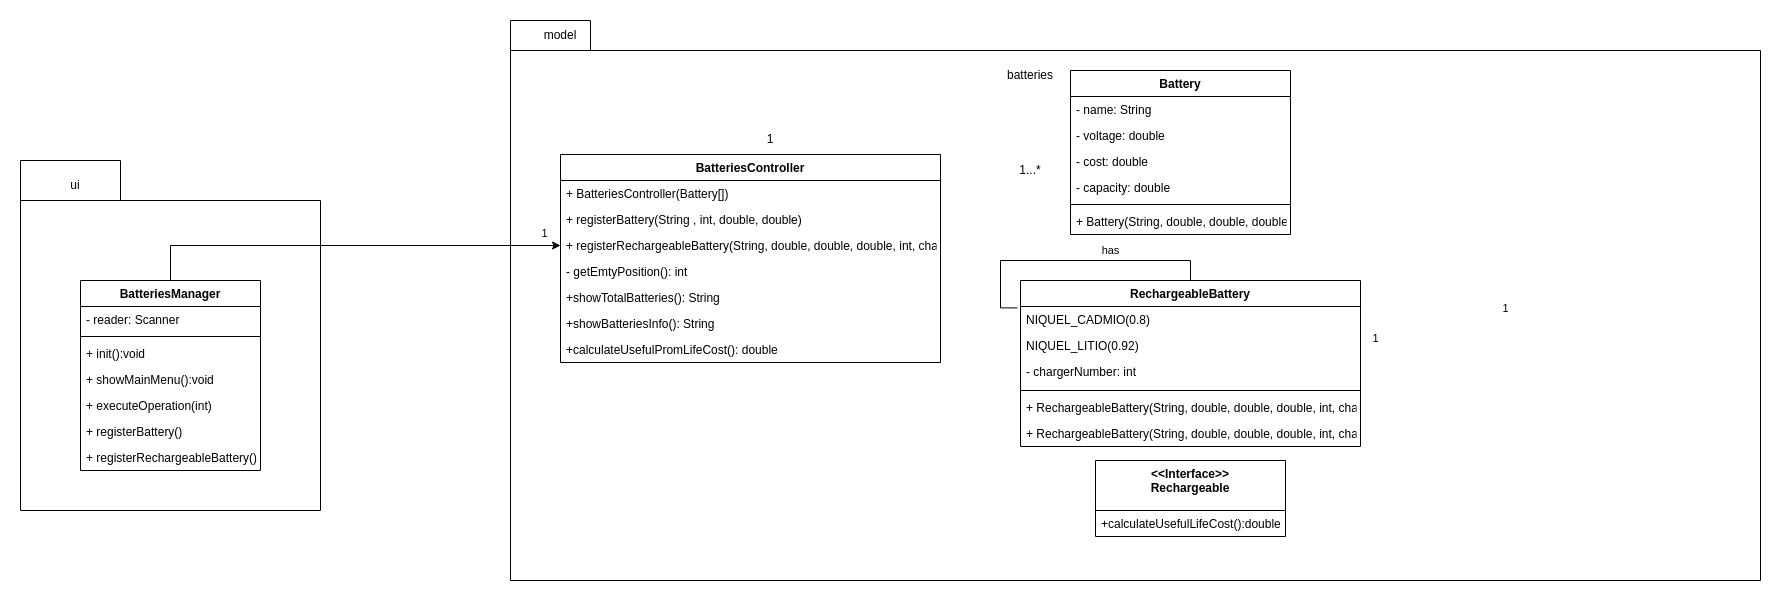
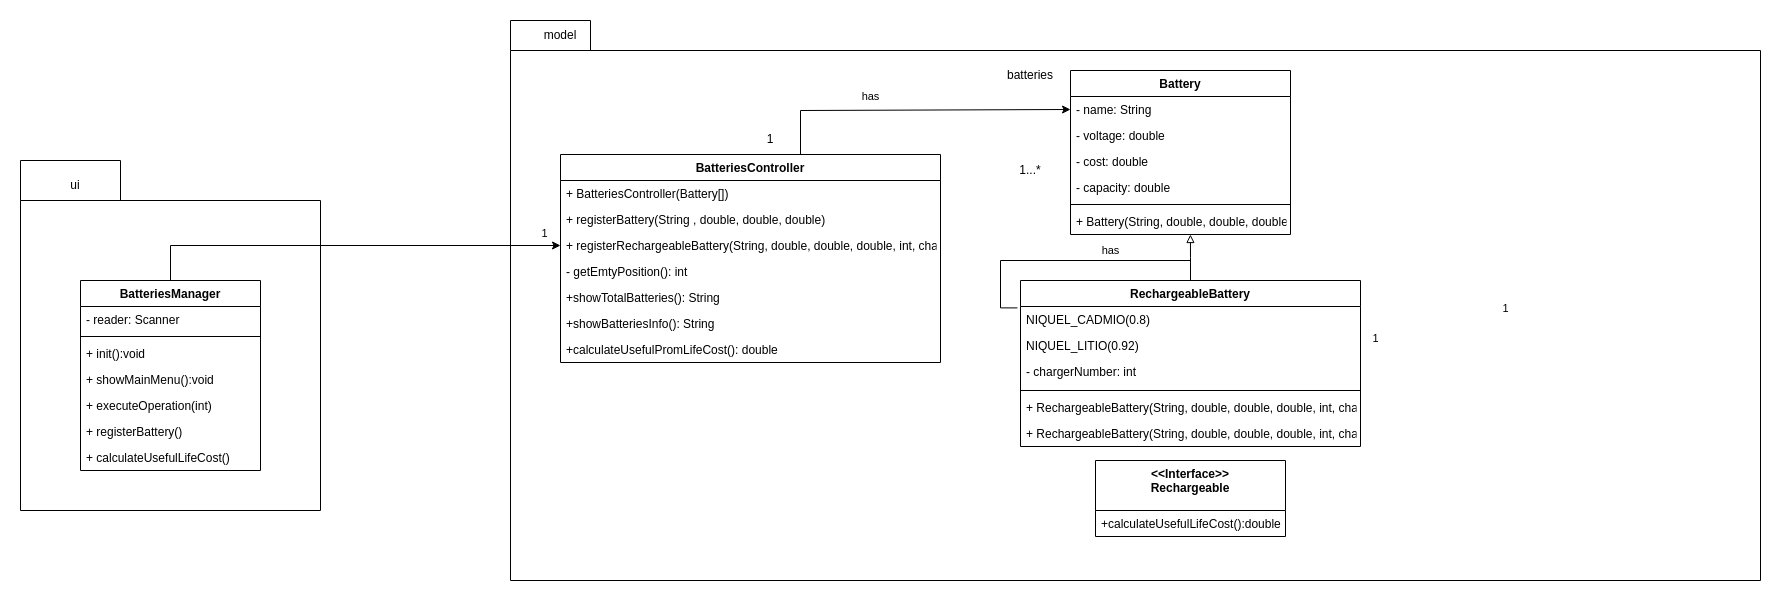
+ <mxCell id="23" style="edgeStyle=orthogonalEdgeStyle;rounded=0;orthogonalLoop=1;jettySize=auto;html=1;entryX=0;entryY=0.5;entryDx=0;entryDy=0;" parent="1" source="25" target="5" edge="1"><mxGeometry relative="1" as="geometry"><mxPoint x="1000" y="109" as="targetPoint" /><Array as="points"><mxPoint x="800" y="110" /></Array></mxGeometry></mxCell>
+ <mxCell id="24" value="has" style="edgeLabel;html=1;align=center;verticalAlign=middle;resizable=0;points=[];" parent="23" connectable="0" vertex="1"><mxGeometry x="-0.277" y="2" relative="1" as="geometry"><mxPoint y="-12" as="offset" /></mxGeometry></mxCell>
- <mxCell id="27" value="+ registerBattery(String , int, double, double)" style="text;strokeColor=none;fillColor=none;align=left;verticalAlign=top;spacingLeft=4;spacingRight=4;overflow=hidden;rotatable=0;points=[[0,0.5],[1,0.5]];portConstraint=eastwest;" parent="25" vertex="1"><mxGeometry y="52" width="380" height="26" as="geometry" /></mxCell>
+ <mxCell id="27" value="+ registerBattery(String , double, double, double)" style="text;strokeColor=none;fillColor=none;align=left;verticalAlign=top;spacingLeft=4;spacingRight=4;overflow=hidden;rotatable=0;points=[[0,0.5],[1,0.5]];portConstraint=eastwest;" parent="25" vertex="1"><mxGeometry y="52" width="380" height="26" as="geometry" /></mxCell>
+ <mxCell id="11" style="edgeStyle=orthogonalEdgeStyle;rounded=0;orthogonalLoop=1;jettySize=auto;html=1;entryX=0.545;entryY=1;entryDx=0;entryDy=0;entryPerimeter=0;endArrow=block;endFill=0;" parent="1" source="12" target="10" edge="1"><mxGeometry relative="1" as="geometry" /></mxCell>
- <mxCell id="42" value="+ registerRechargeableBattery()" style="text;strokeColor=none;fillColor=none;align=left;verticalAlign=top;spacingLeft=4;spacingRight=4;overflow=hidden;rotatable=0;points=[[0,0.5],[1,0.5]];portConstraint=eastwest;" parent="35" vertex="1"><mxGeometry y="164" width="180" height="26" as="geometry" /></mxCell>
+ <mxCell id="42" value="+ calculateUsefulLifeCost()" style="text;strokeColor=none;fillColor=none;align=left;verticalAlign=top;spacingLeft=4;spacingRight=4;overflow=hidden;rotatable=0;points=[[0,0.5],[1,0.5]];portConstraint=eastwest;" parent="35" vertex="1"><mxGeometry y="164" width="180" height="26" as="geometry" /></mxCell>
